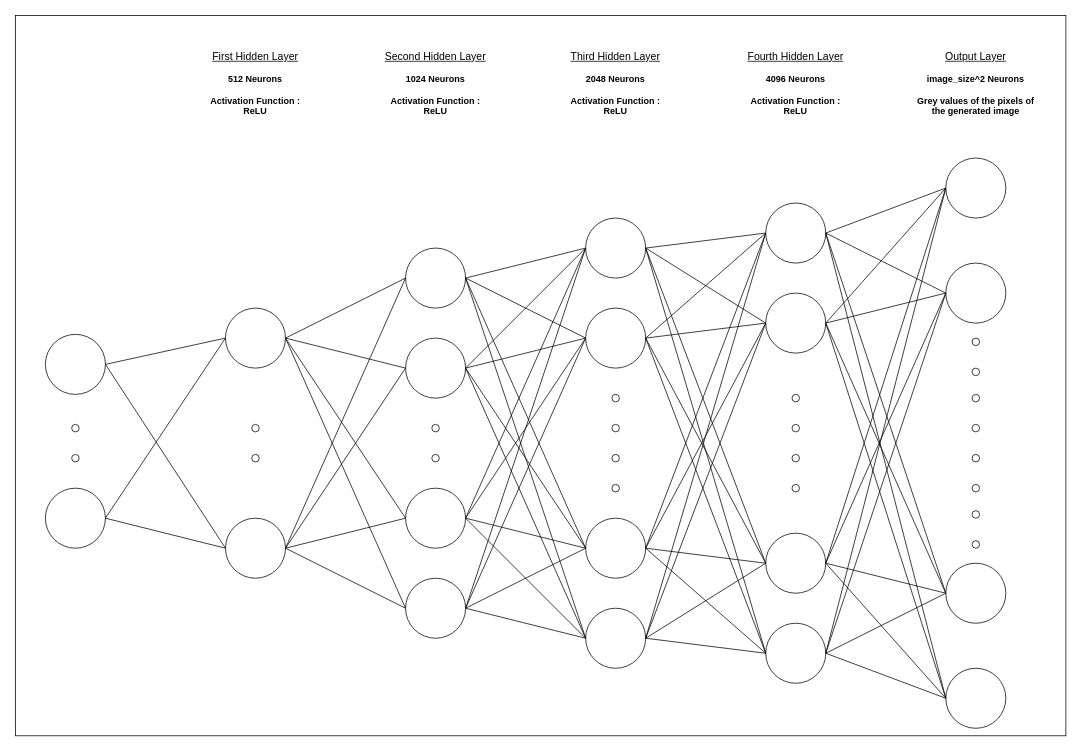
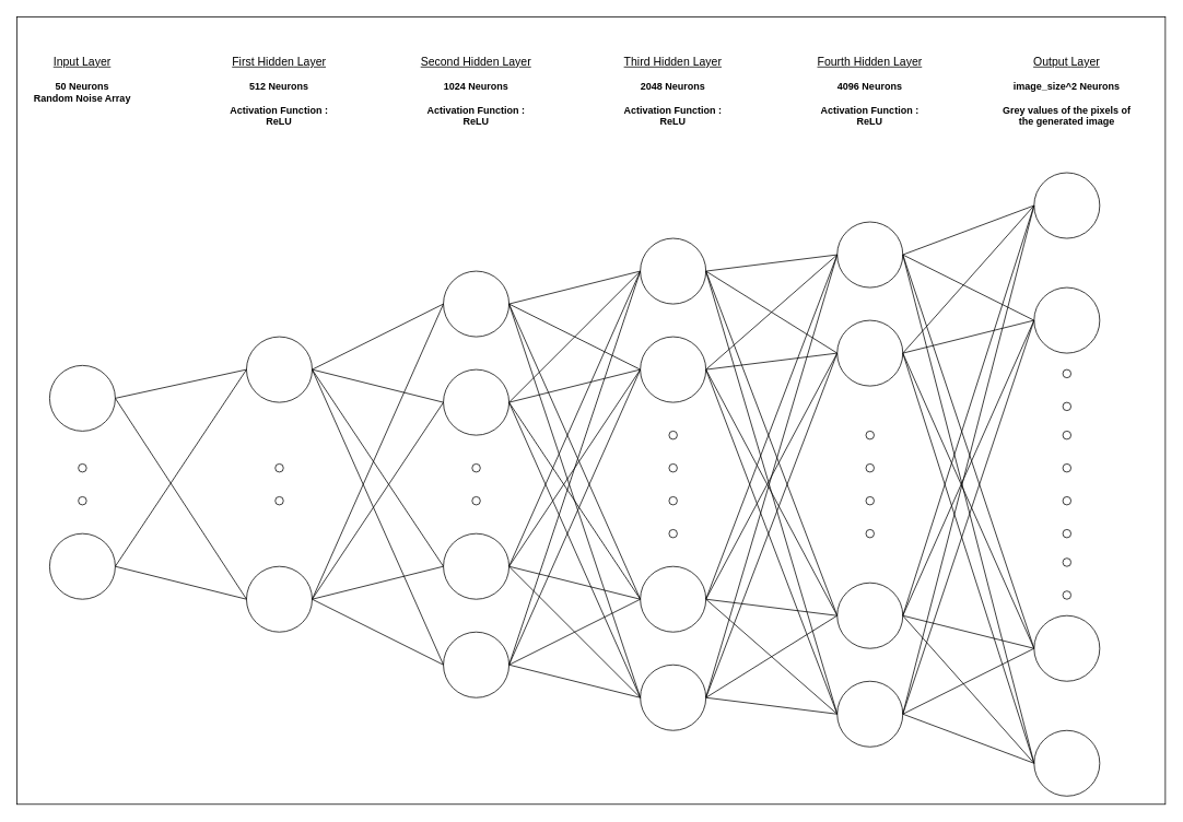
+ <mxCell id="29" value="&lt;div&gt;&lt;font size=&quot;1&quot;&gt;&lt;u style=&quot;font-size: 14px&quot;&gt;Input Layer&lt;/u&gt;&lt;br&gt;&lt;/font&gt;&lt;/div&gt;&lt;div&gt;&lt;br&gt;&lt;/div&gt;&lt;div&gt;&lt;b&gt;&lt;font style=&quot;font-size: 12px&quot;&gt;50 Neurons&lt;/font&gt;&lt;/b&gt;&lt;/div&gt;&lt;div&gt;&lt;b&gt;&lt;font style=&quot;font-size: 12px&quot;&gt;Random Noise Array&lt;/font&gt;&lt;/b&gt;&lt;br&gt;&lt;font size=&quot;1&quot;&gt;&lt;/font&gt;&lt;/div&gt;" style="text;html=1;strokeColor=none;fillColor=none;align=center;verticalAlign=top;whiteSpace=wrap;rounded=0;" parent="1" vertex="1"><mxGeometry x="20" y="60" width="160" height="160" as="geometry" /></mxCell>
